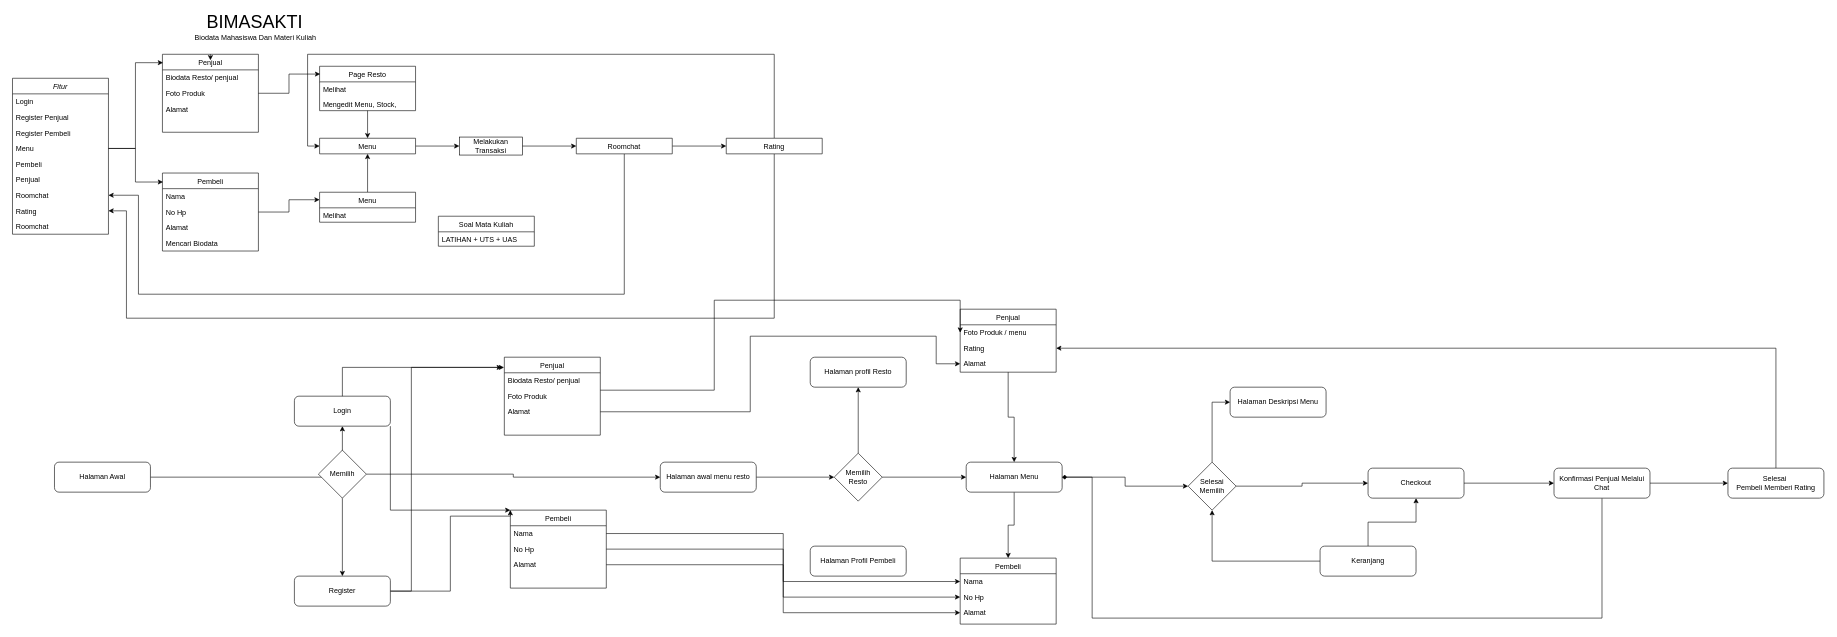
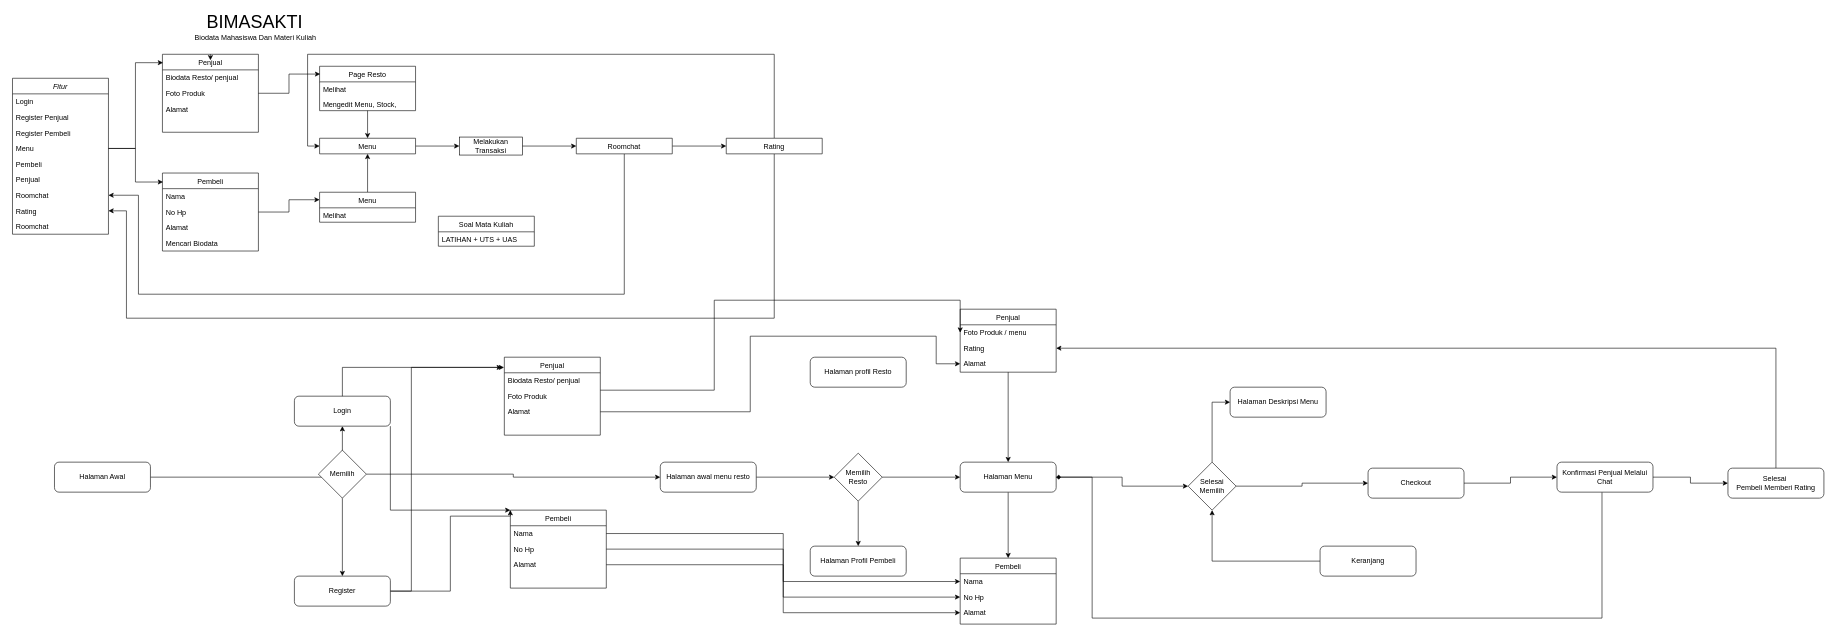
- <mxCell id="68" style="edgeStyle=orthogonalEdgeStyle;rounded=0;orthogonalLoop=1;jettySize=auto;html=1;entryX=0.5;entryY=1;entryDx=0;entryDy=0;" edge="1" parent="1" source="69" target="79"><mxGeometry relative="1" as="geometry" /></mxCell>
- <mxCell id="72" value="Halaman Menu" style="rounded=1;whiteSpace=wrap;html=1;" vertex="1" parent="1"><mxGeometry x="1610" y="770" width="160" height="50" as="geometry" /></mxCell>
+ <mxCell id="72" value="Halaman Menu" style="rounded=1;whiteSpace=wrap;html=1;" vertex="1" parent="1"><mxGeometry x="1600" y="770" width="160" height="50" as="geometry" /></mxCell>
- <mxCell id="91" value="Konfirmasi Penjual Melalui Chat" style="rounded=1;whiteSpace=wrap;html=1;" vertex="1" parent="1"><mxGeometry x="2590" y="780" width="160" height="50" as="geometry" /></mxCell>
+ <mxCell id="91" value="Konfirmasi Penjual Melalui Chat" style="rounded=1;whiteSpace=wrap;html=1;" vertex="1" parent="1"><mxGeometry x="2595" y="770" width="160" height="50" as="geometry" /></mxCell>
- <mxCell id="82" style="edgeStyle=orthogonalEdgeStyle;rounded=0;orthogonalLoop=1;jettySize=auto;html=1;entryX=0.5;entryY=1;entryDx=0;entryDy=0;" edge="1" parent="1" source="83" target="88"><mxGeometry relative="1" as="geometry" /></mxCell>
+ <mxCell id="67" style="edgeStyle=orthogonalEdgeStyle;rounded=0;orthogonalLoop=1;jettySize=auto;html=1;entryX=0.5;entryY=0;entryDx=0;entryDy=0;" edge="1" parent="1" source="69" target="78"><mxGeometry relative="1" as="geometry" /></mxCell>
